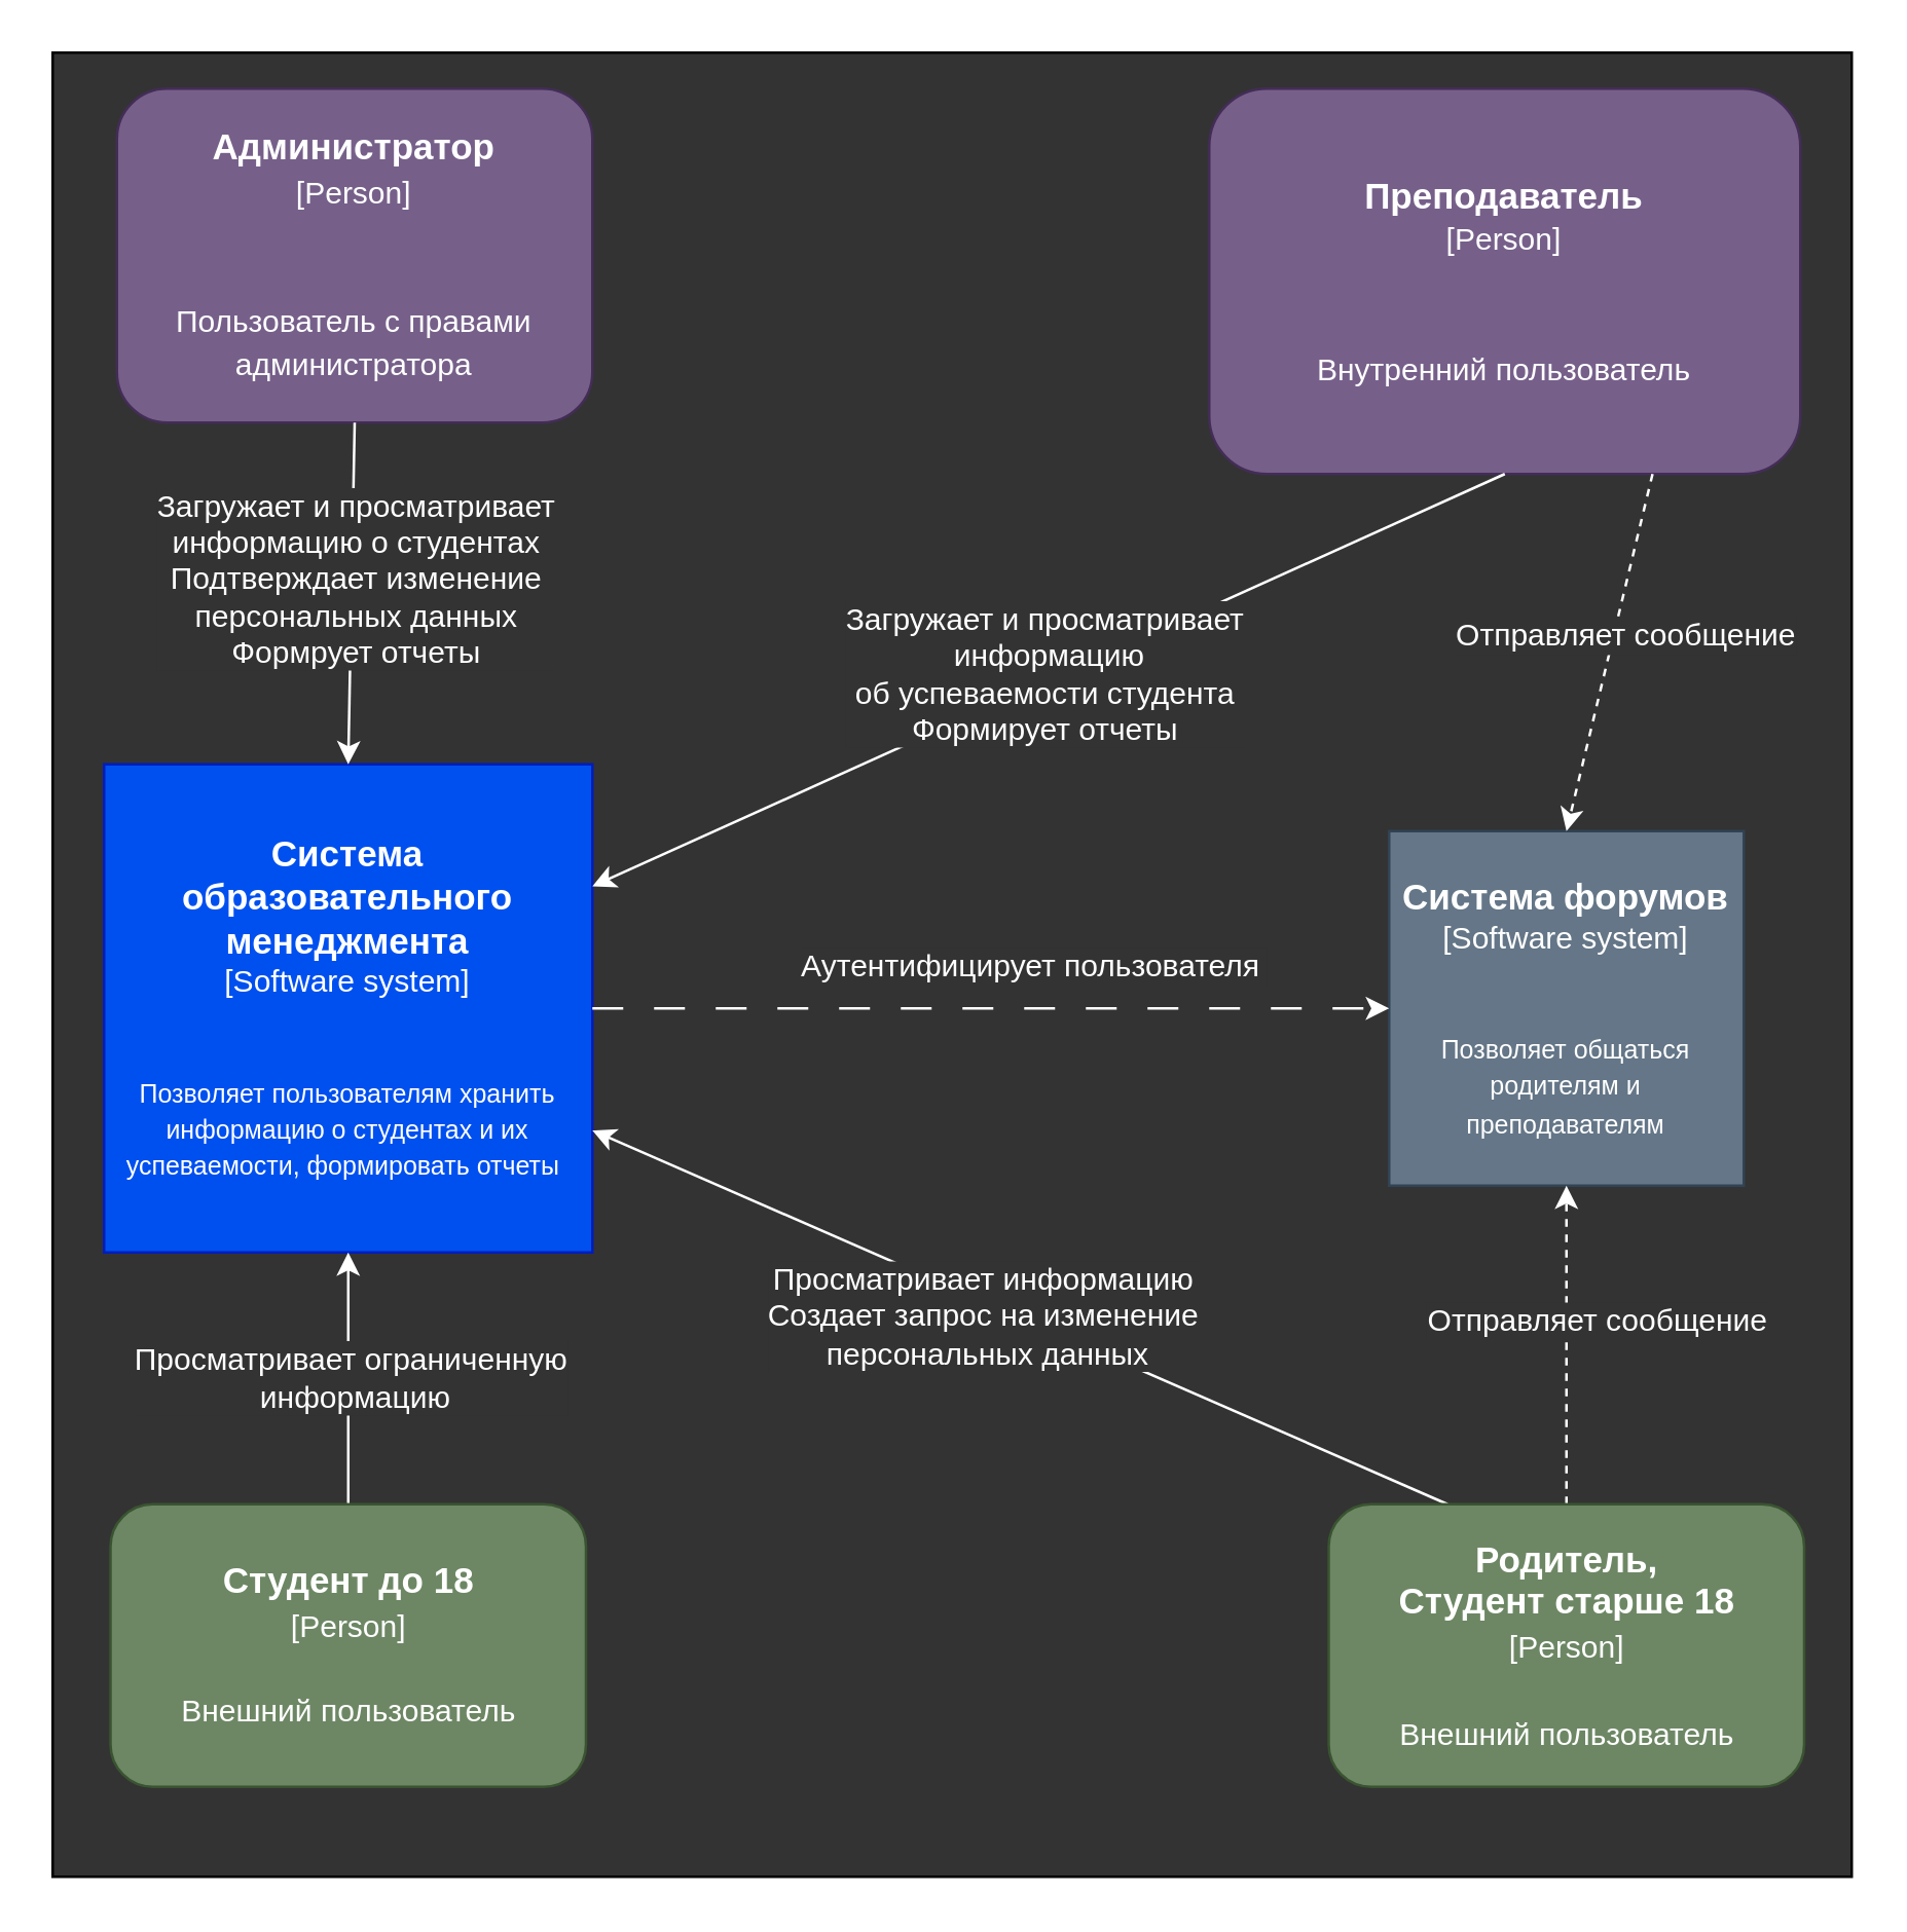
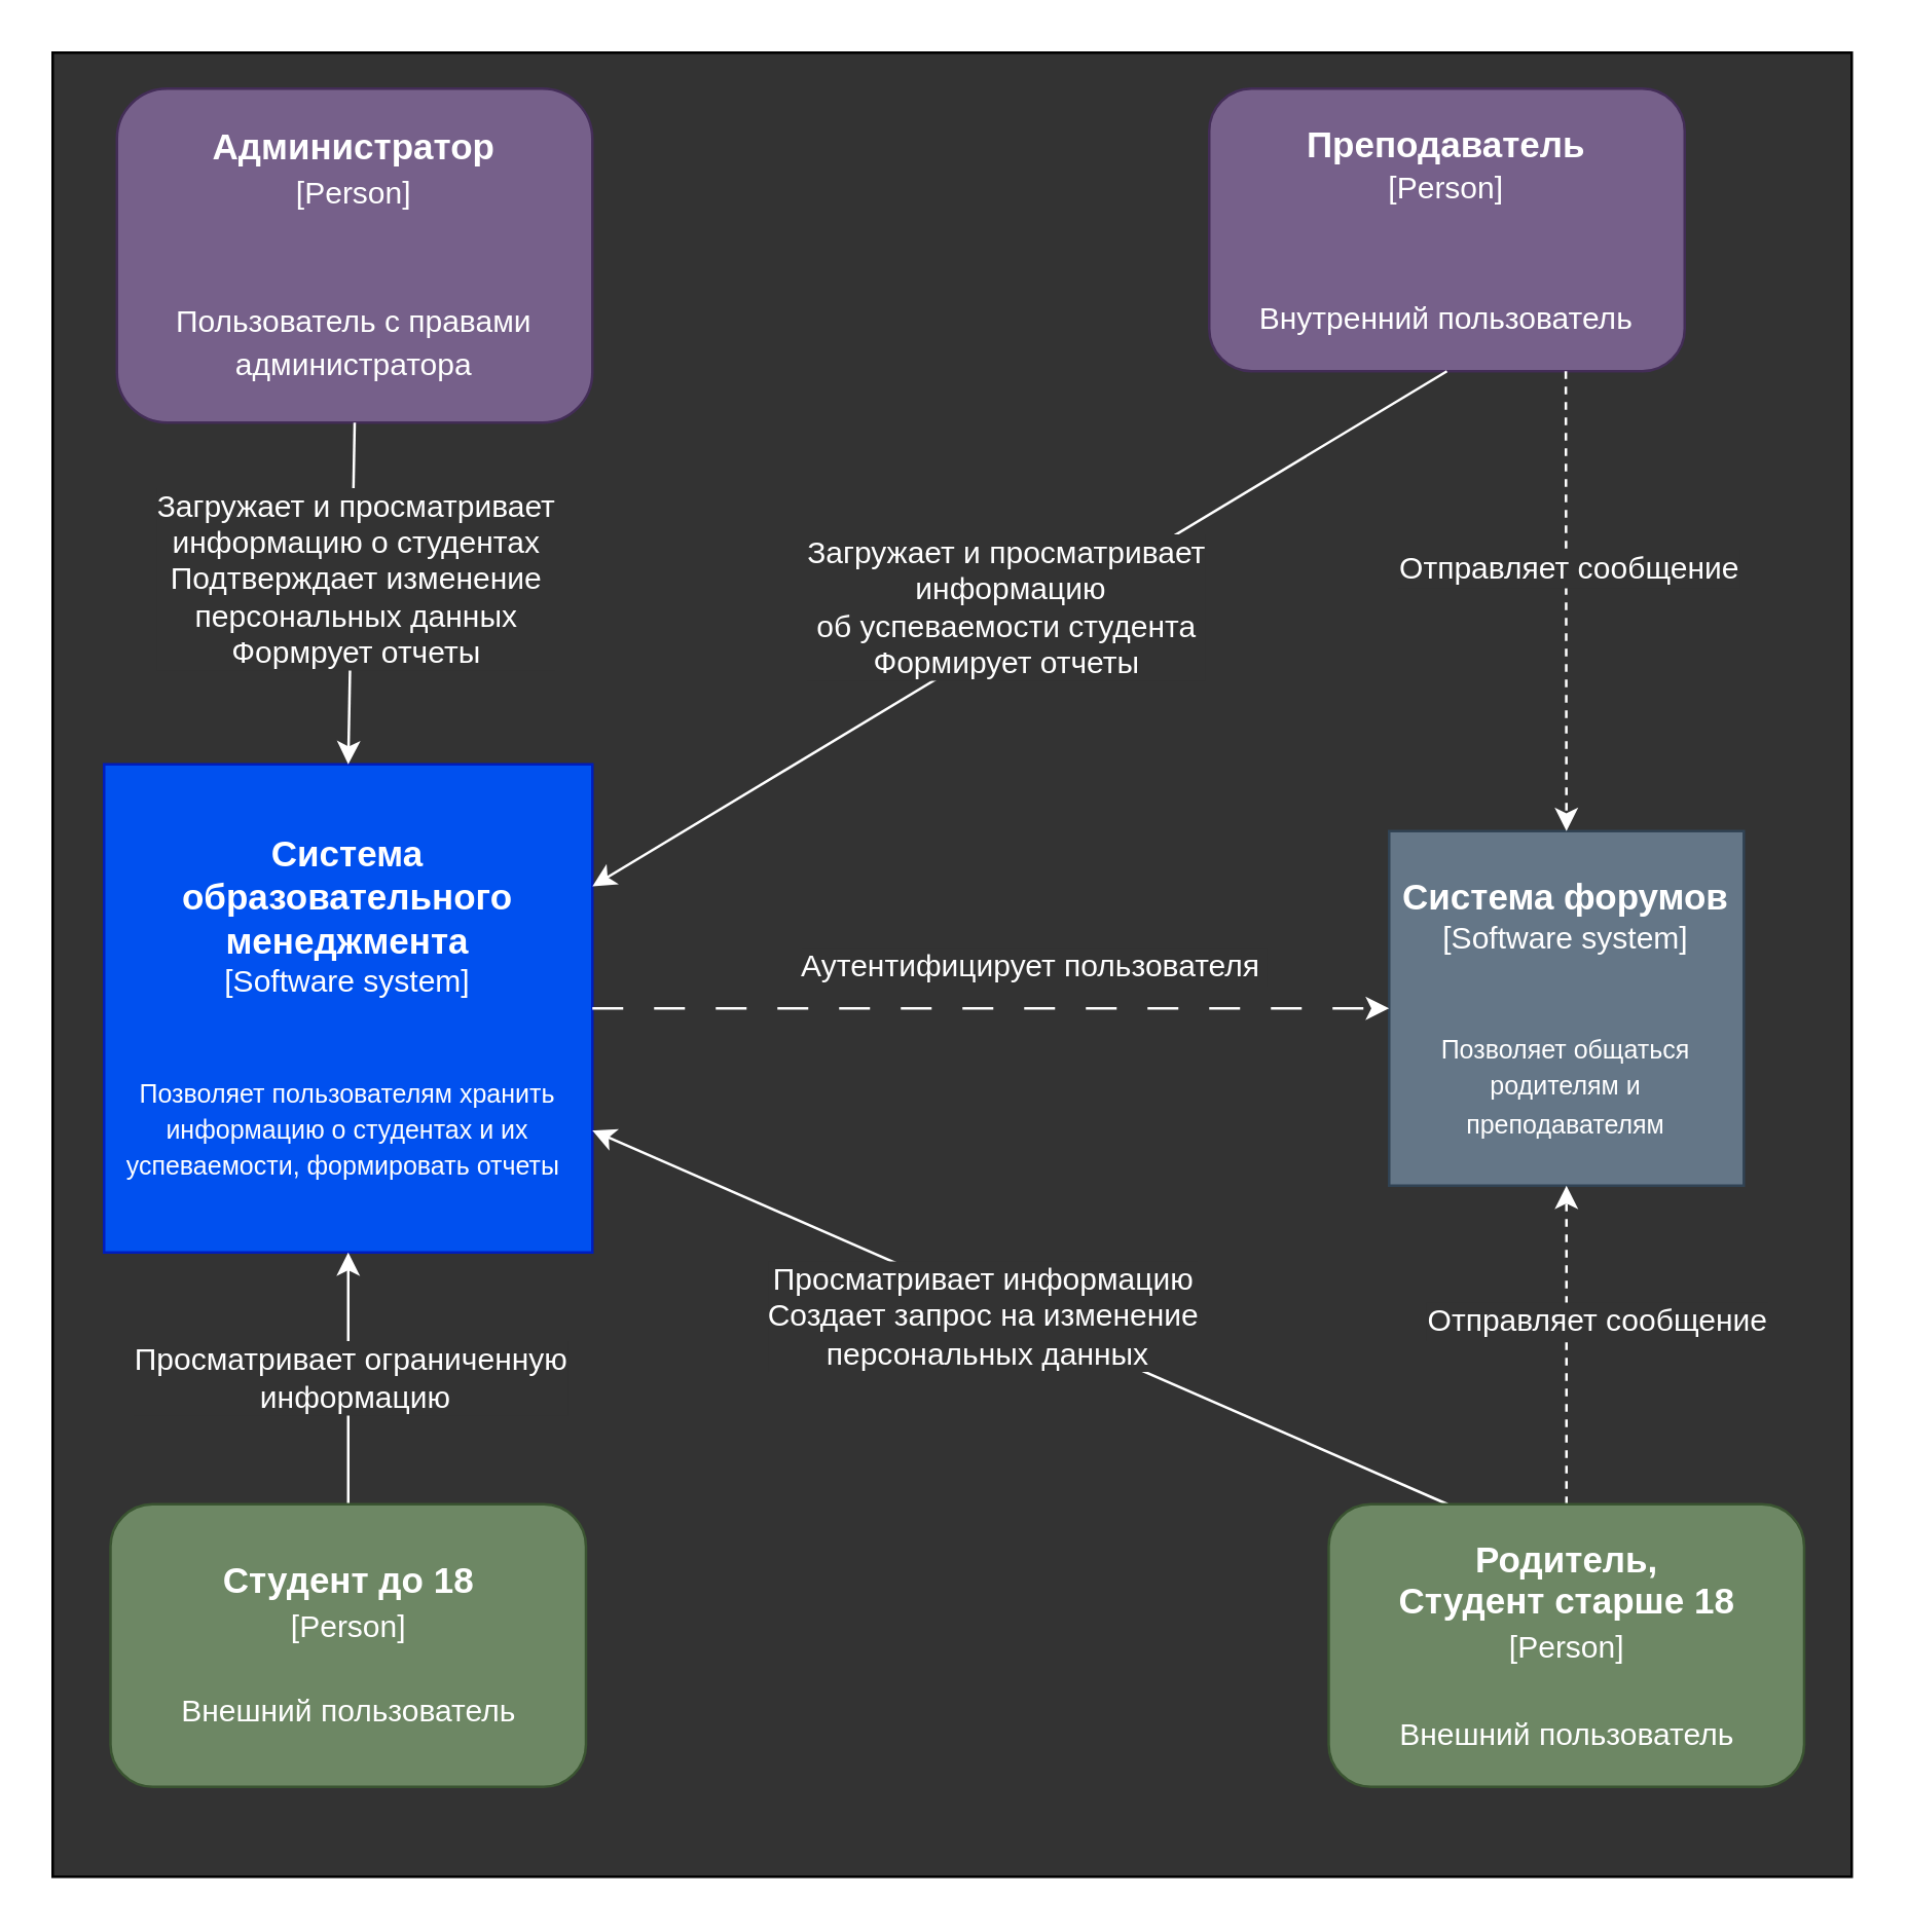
- <mxCell id="7" value="&lt;font style=&quot;&quot;&gt;&lt;b&gt;Преподаватель&lt;br&gt;&lt;/b&gt;&lt;/font&gt;&lt;font style=&quot;font-size: 12px;&quot;&gt;[Person]&lt;br style=&quot;&quot;&gt;&lt;br&gt;&lt;br&gt;Внутренний пользователь&lt;/font&gt;" style="rounded=1;whiteSpace=wrap;html=1;fontSize=14;fillColor=#76608a;fontColor=#ffffff;strokeColor=#432D57;" parent="1" vertex="1"><mxGeometry x="470" y="34" width="230" height="150" as="geometry" /></mxCell>
+ <mxCell id="7" value="&lt;font style=&quot;&quot;&gt;&lt;b&gt;Преподаватель&lt;br&gt;&lt;/b&gt;&lt;/font&gt;&lt;font style=&quot;font-size: 12px;&quot;&gt;[Person]&lt;br style=&quot;&quot;&gt;&lt;br&gt;&lt;br&gt;Внутренний пользователь&lt;/font&gt;" style="rounded=1;whiteSpace=wrap;html=1;fontSize=14;fillColor=#76608a;fontColor=#ffffff;strokeColor=#432D57;" parent="1" vertex="1"><mxGeometry x="470" y="34" width="185" height="110" as="geometry" /></mxCell>
